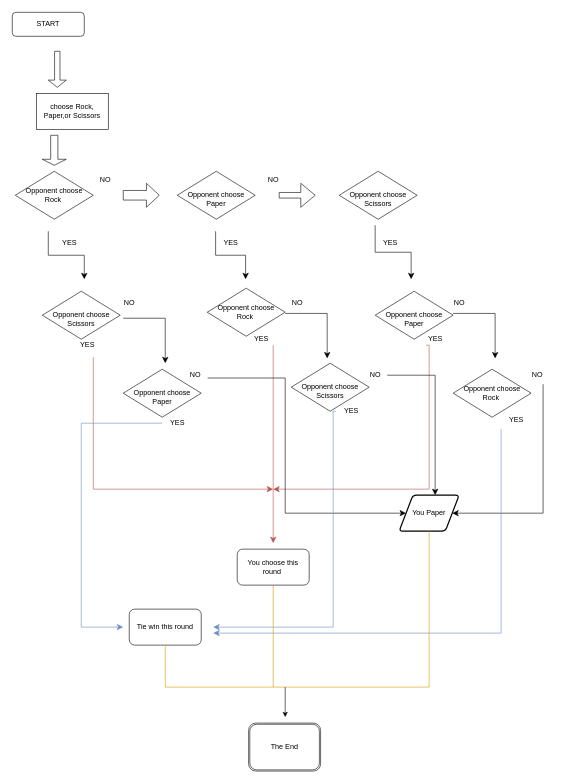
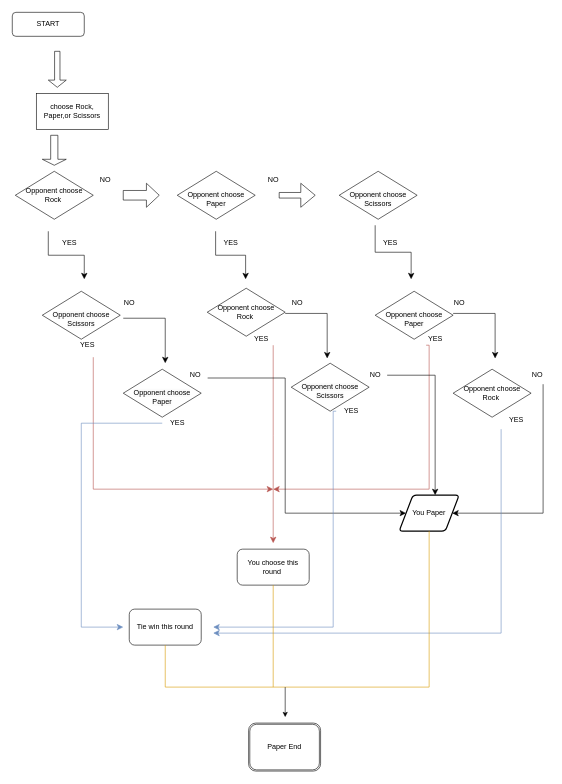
- <mxCell id="56" value="The End" style="shape=ext;double=1;rounded=1;whiteSpace=wrap;html=1;" parent="1" vertex="1"><mxGeometry x="414" y="1205" width="120" height="80" as="geometry" /></mxCell>
+ <mxCell id="56" value="Paper End" style="shape=ext;double=1;rounded=1;whiteSpace=wrap;html=1;" parent="1" vertex="1"><mxGeometry x="414" y="1205" width="120" height="80" as="geometry" /></mxCell>
